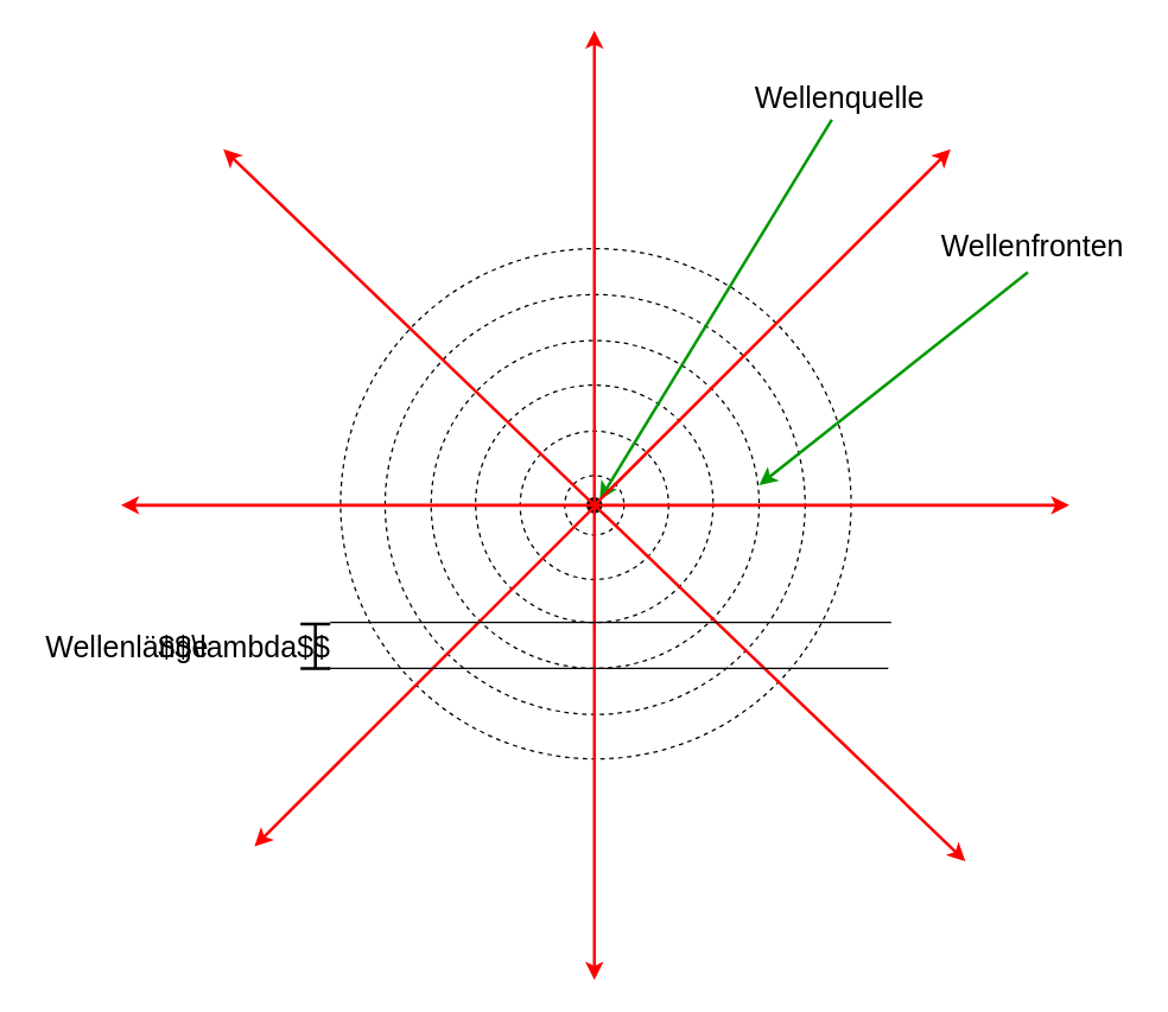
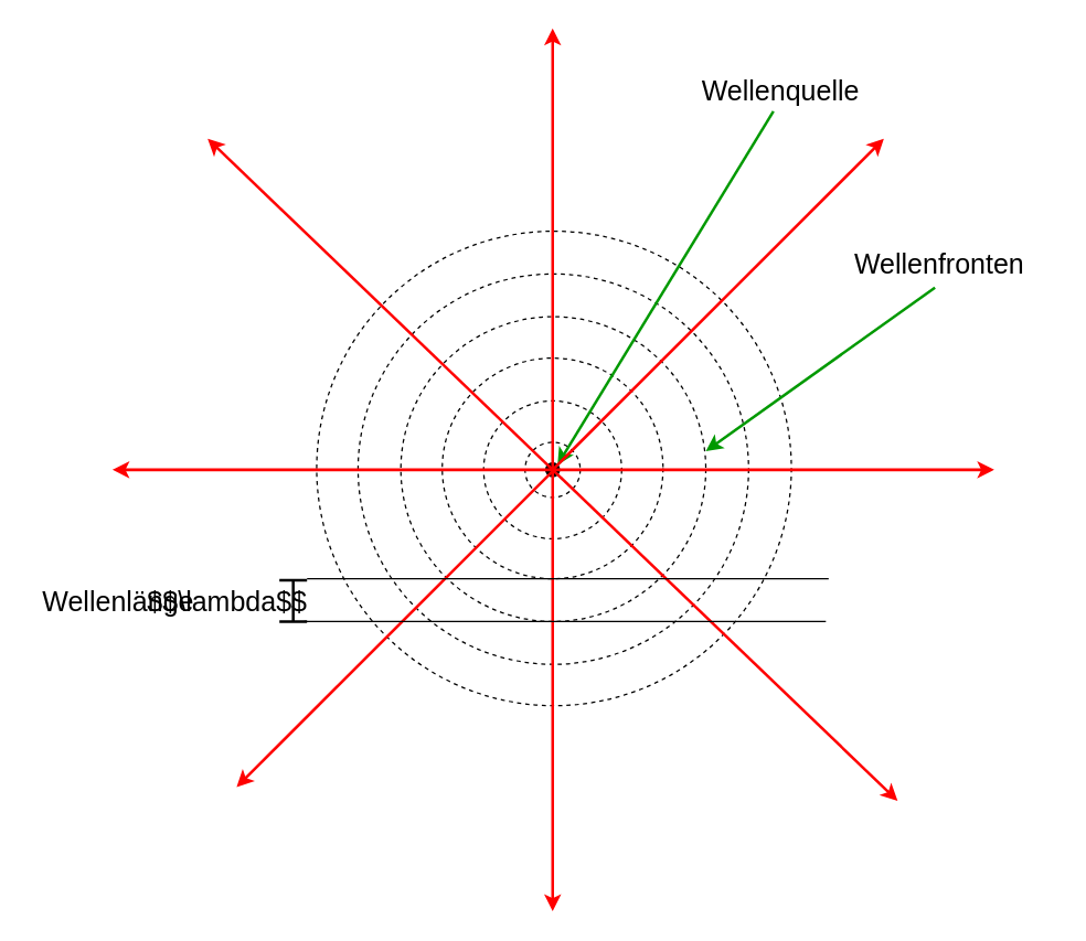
- <mxCell id="11" value="Wellenfronten" style="text;html=1;resizable=0;autosize=1;align=center;verticalAlign=middle;points=[];fillColor=none;strokeColor=none;rounded=0;fontSize=20;" parent="1" vertex="1"><mxGeometry x="625" y="150" width="140" height="30" as="geometry" /></mxCell>
+ <mxCell id="11" value="Wellenfronten" style="text;html=1;resizable=0;autosize=1;align=center;verticalAlign=middle;points=[];fillColor=none;strokeColor=none;rounded=0;fontSize=20;" parent="1" vertex="1"><mxGeometry x="610" y="175" width="140" height="30" as="geometry" /></mxCell>
